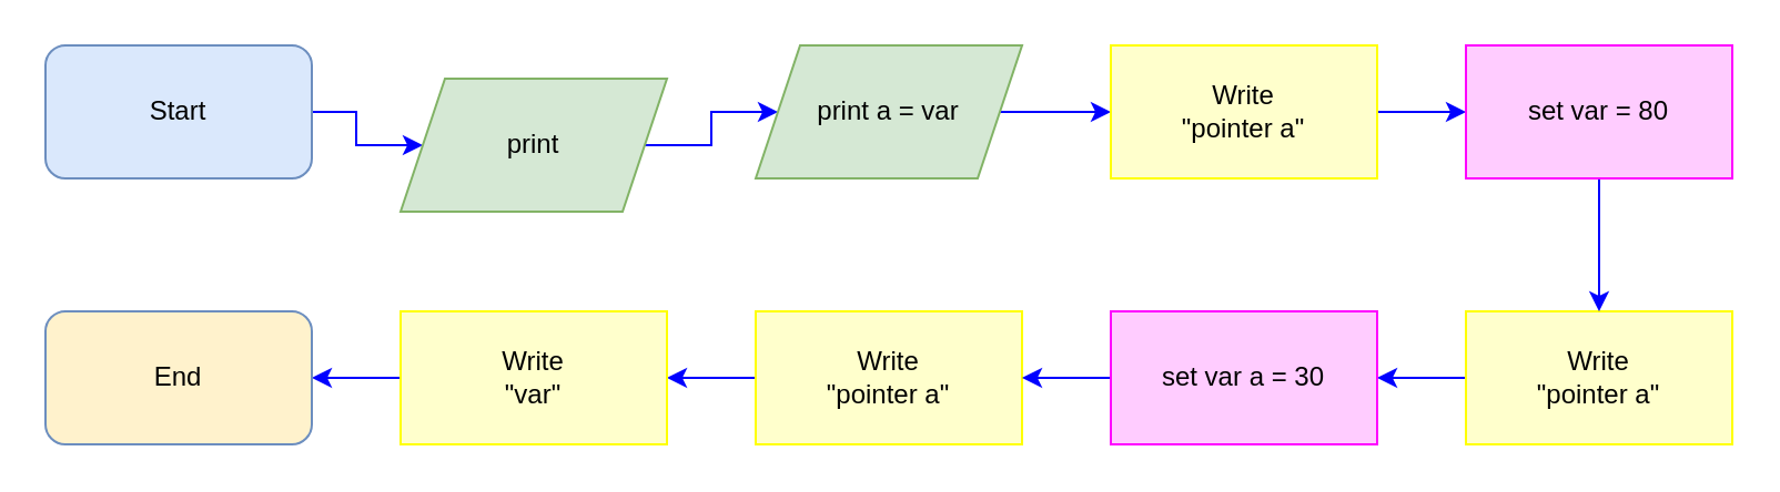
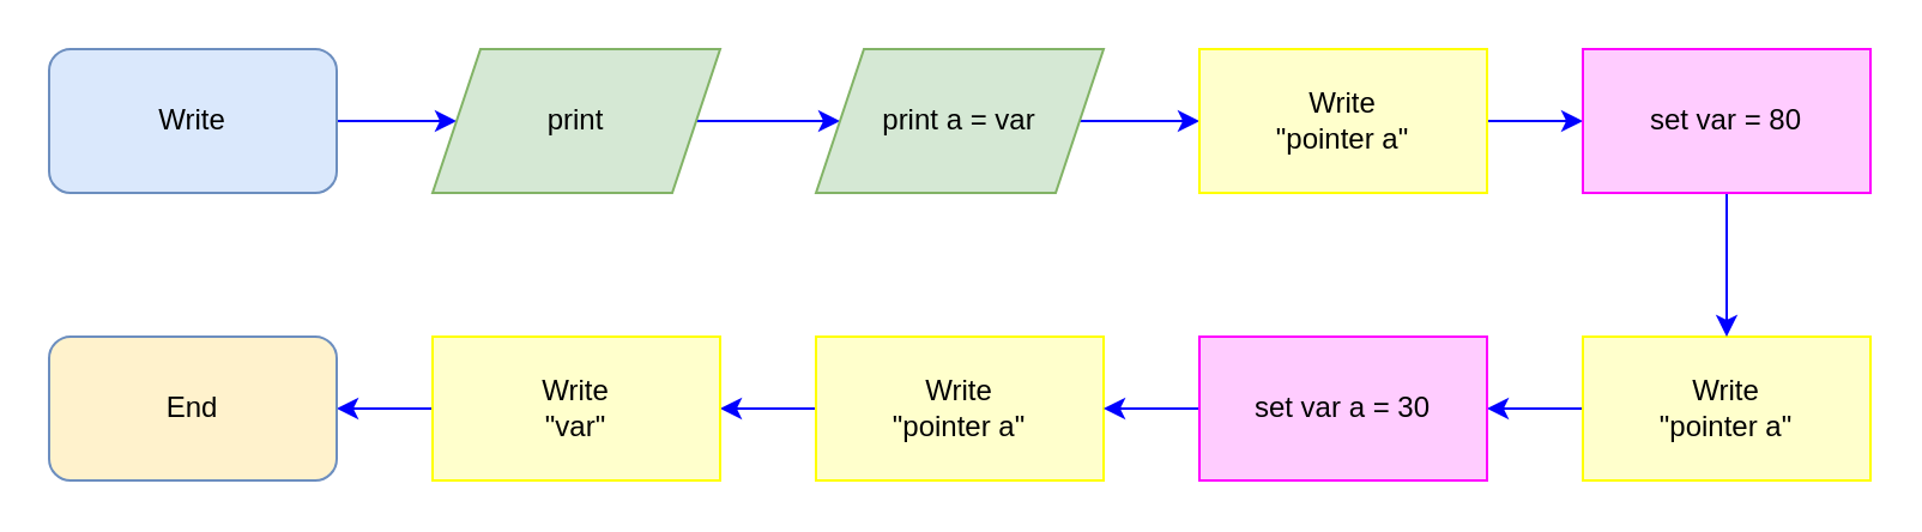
- <mxCell id="3" value="Start" style="rounded=1;whiteSpace=wrap;html=1;fillColor=#dae8fc;strokeColor=#6c8ebf;" parent="1" vertex="1"><mxGeometry x="20" y="20" width="120" height="60" as="geometry" /></mxCell>
+ <mxCell id="3" value="Write" style="rounded=1;whiteSpace=wrap;html=1;fillColor=#dae8fc;strokeColor=#6c8ebf;" parent="1" vertex="1"><mxGeometry x="20" y="20" width="120" height="60" as="geometry" /></mxCell>
- <mxCell id="5" value="print" style="shape=parallelogram;perimeter=parallelogramPerimeter;whiteSpace=wrap;html=1;fixedSize=1;fillColor=#d5e8d4;strokeColor=#82b366;" parent="1" vertex="1"><mxGeometry x="180" y="35" width="120" height="60" as="geometry" /></mxCell>
+ <mxCell id="5" value="print" style="shape=parallelogram;perimeter=parallelogramPerimeter;whiteSpace=wrap;html=1;fixedSize=1;fillColor=#d5e8d4;strokeColor=#82b366;" parent="1" vertex="1"><mxGeometry x="180" y="20" width="120" height="60" as="geometry" /></mxCell>
